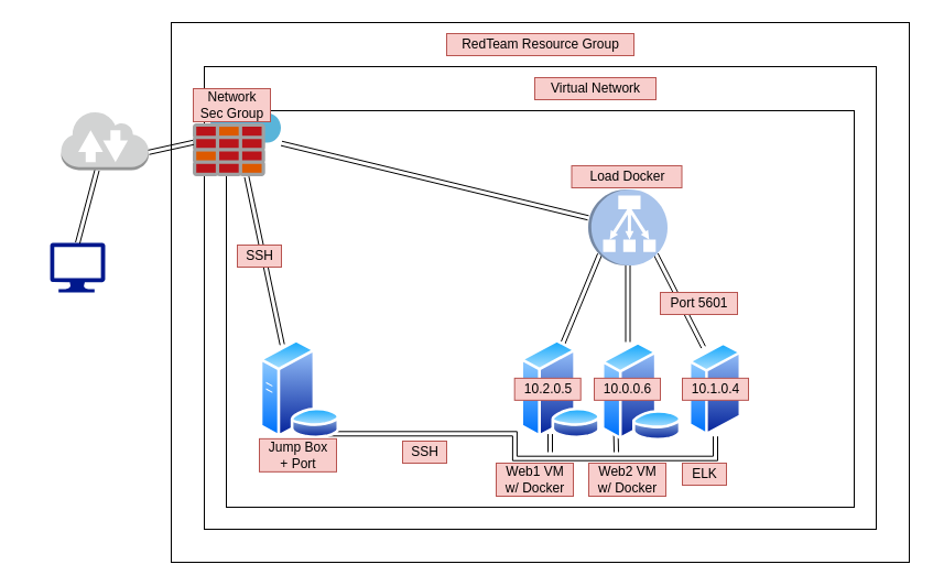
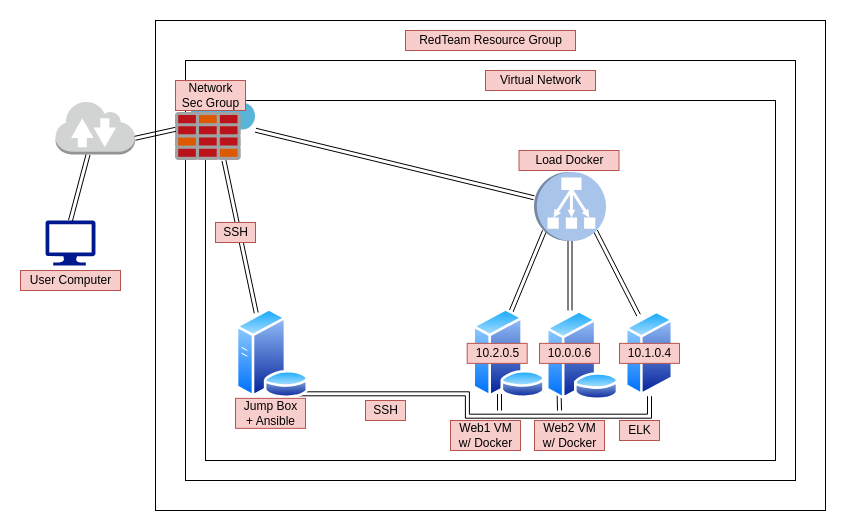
- <mxCell id="39" value="Port 5601" style="text;html=1;resizable=0;autosize=1;align=center;verticalAlign=middle;points=[];fillColor=#f8cecc;strokeColor=#b85450;rounded=0;" parent="1" vertex="1"><mxGeometry x="599" y="265" width="70" height="20" as="geometry" /></mxCell>
+ <mxCell id="28" value="&lt;div&gt;User Computer&lt;/div&gt;" style="text;html=1;resizable=0;autosize=1;align=center;verticalAlign=middle;points=[];rounded=0;fillColor=#f8cecc;strokeColor=#b85450;" parent="1" vertex="1"><mxGeometry x="20" y="270" width="100" height="20" as="geometry" /></mxCell>
- <mxCell id="26" value="&lt;div&gt;Jump Box&lt;/div&gt;&lt;div&gt;+ Port&lt;br&gt;&lt;/div&gt;" style="text;html=1;resizable=0;autosize=1;align=center;verticalAlign=middle;points=[];fillColor=#f8cecc;strokeColor=#b85450;rounded=0;" parent="1" vertex="1"><mxGeometry x="235" y="397.86" width="70" height="30" as="geometry" /></mxCell>
+ <mxCell id="26" value="&lt;div&gt;Jump Box&lt;/div&gt;&lt;div&gt;+ Ansible&lt;br&gt;&lt;/div&gt;" style="text;html=1;resizable=0;autosize=1;align=center;verticalAlign=middle;points=[];fillColor=#f8cecc;strokeColor=#b85450;rounded=0;" parent="1" vertex="1"><mxGeometry x="235" y="397.86" width="70" height="30" as="geometry" /></mxCell>
